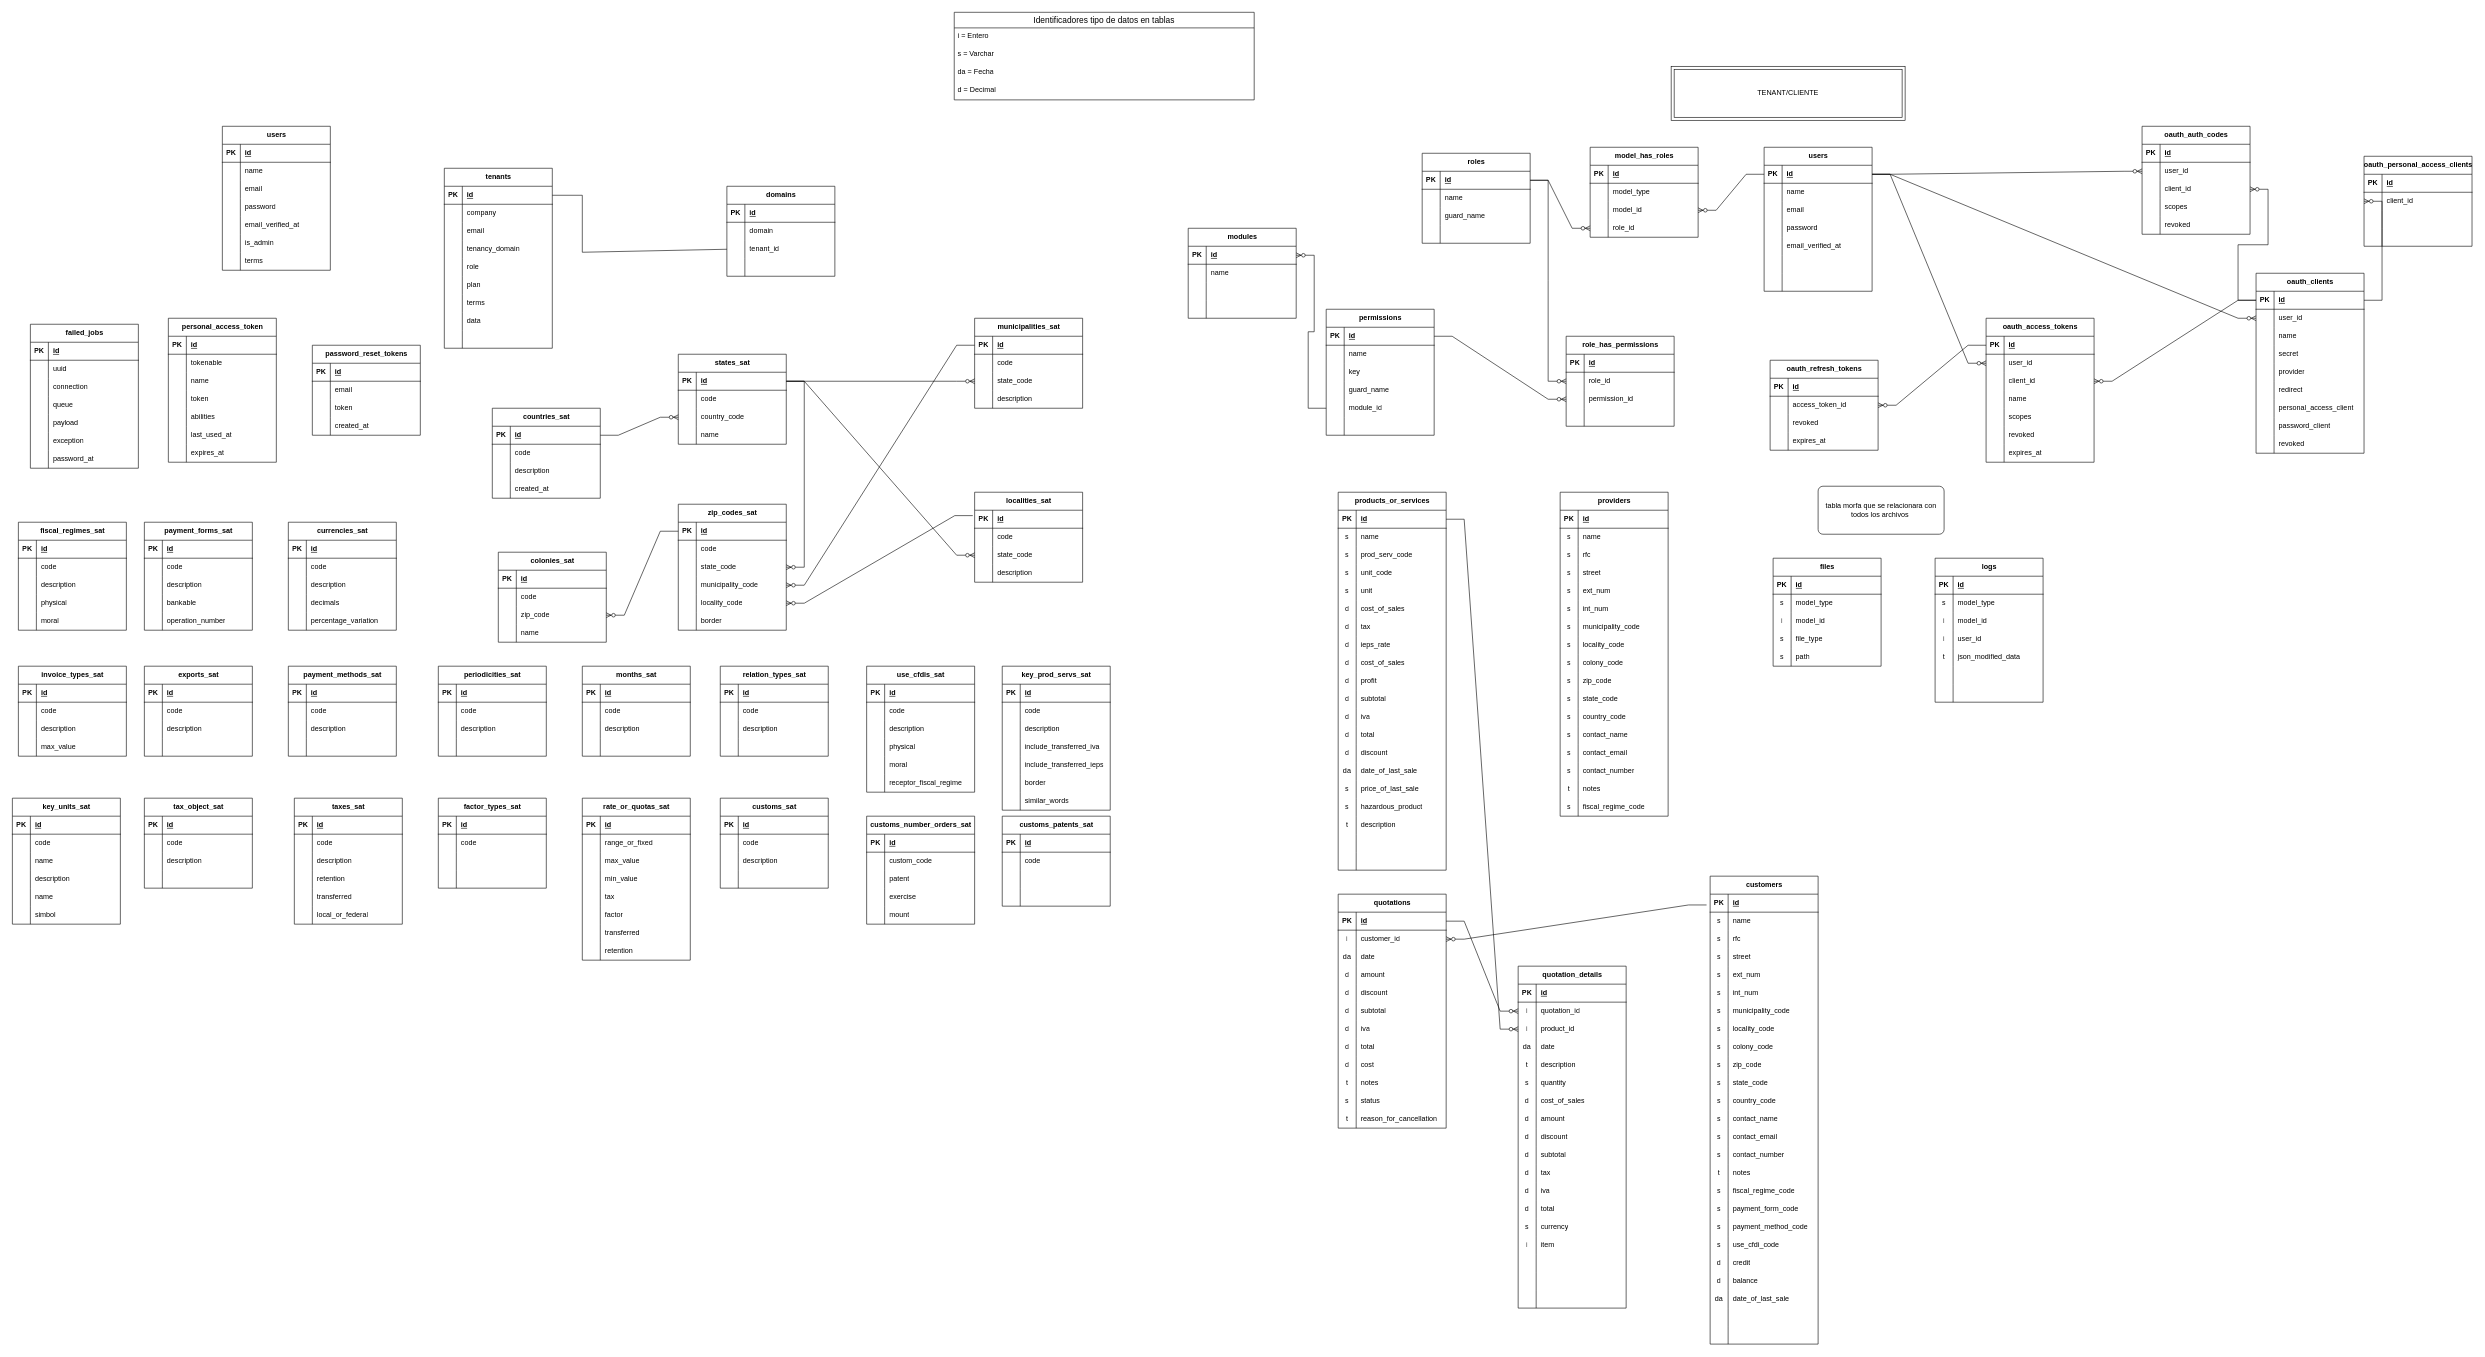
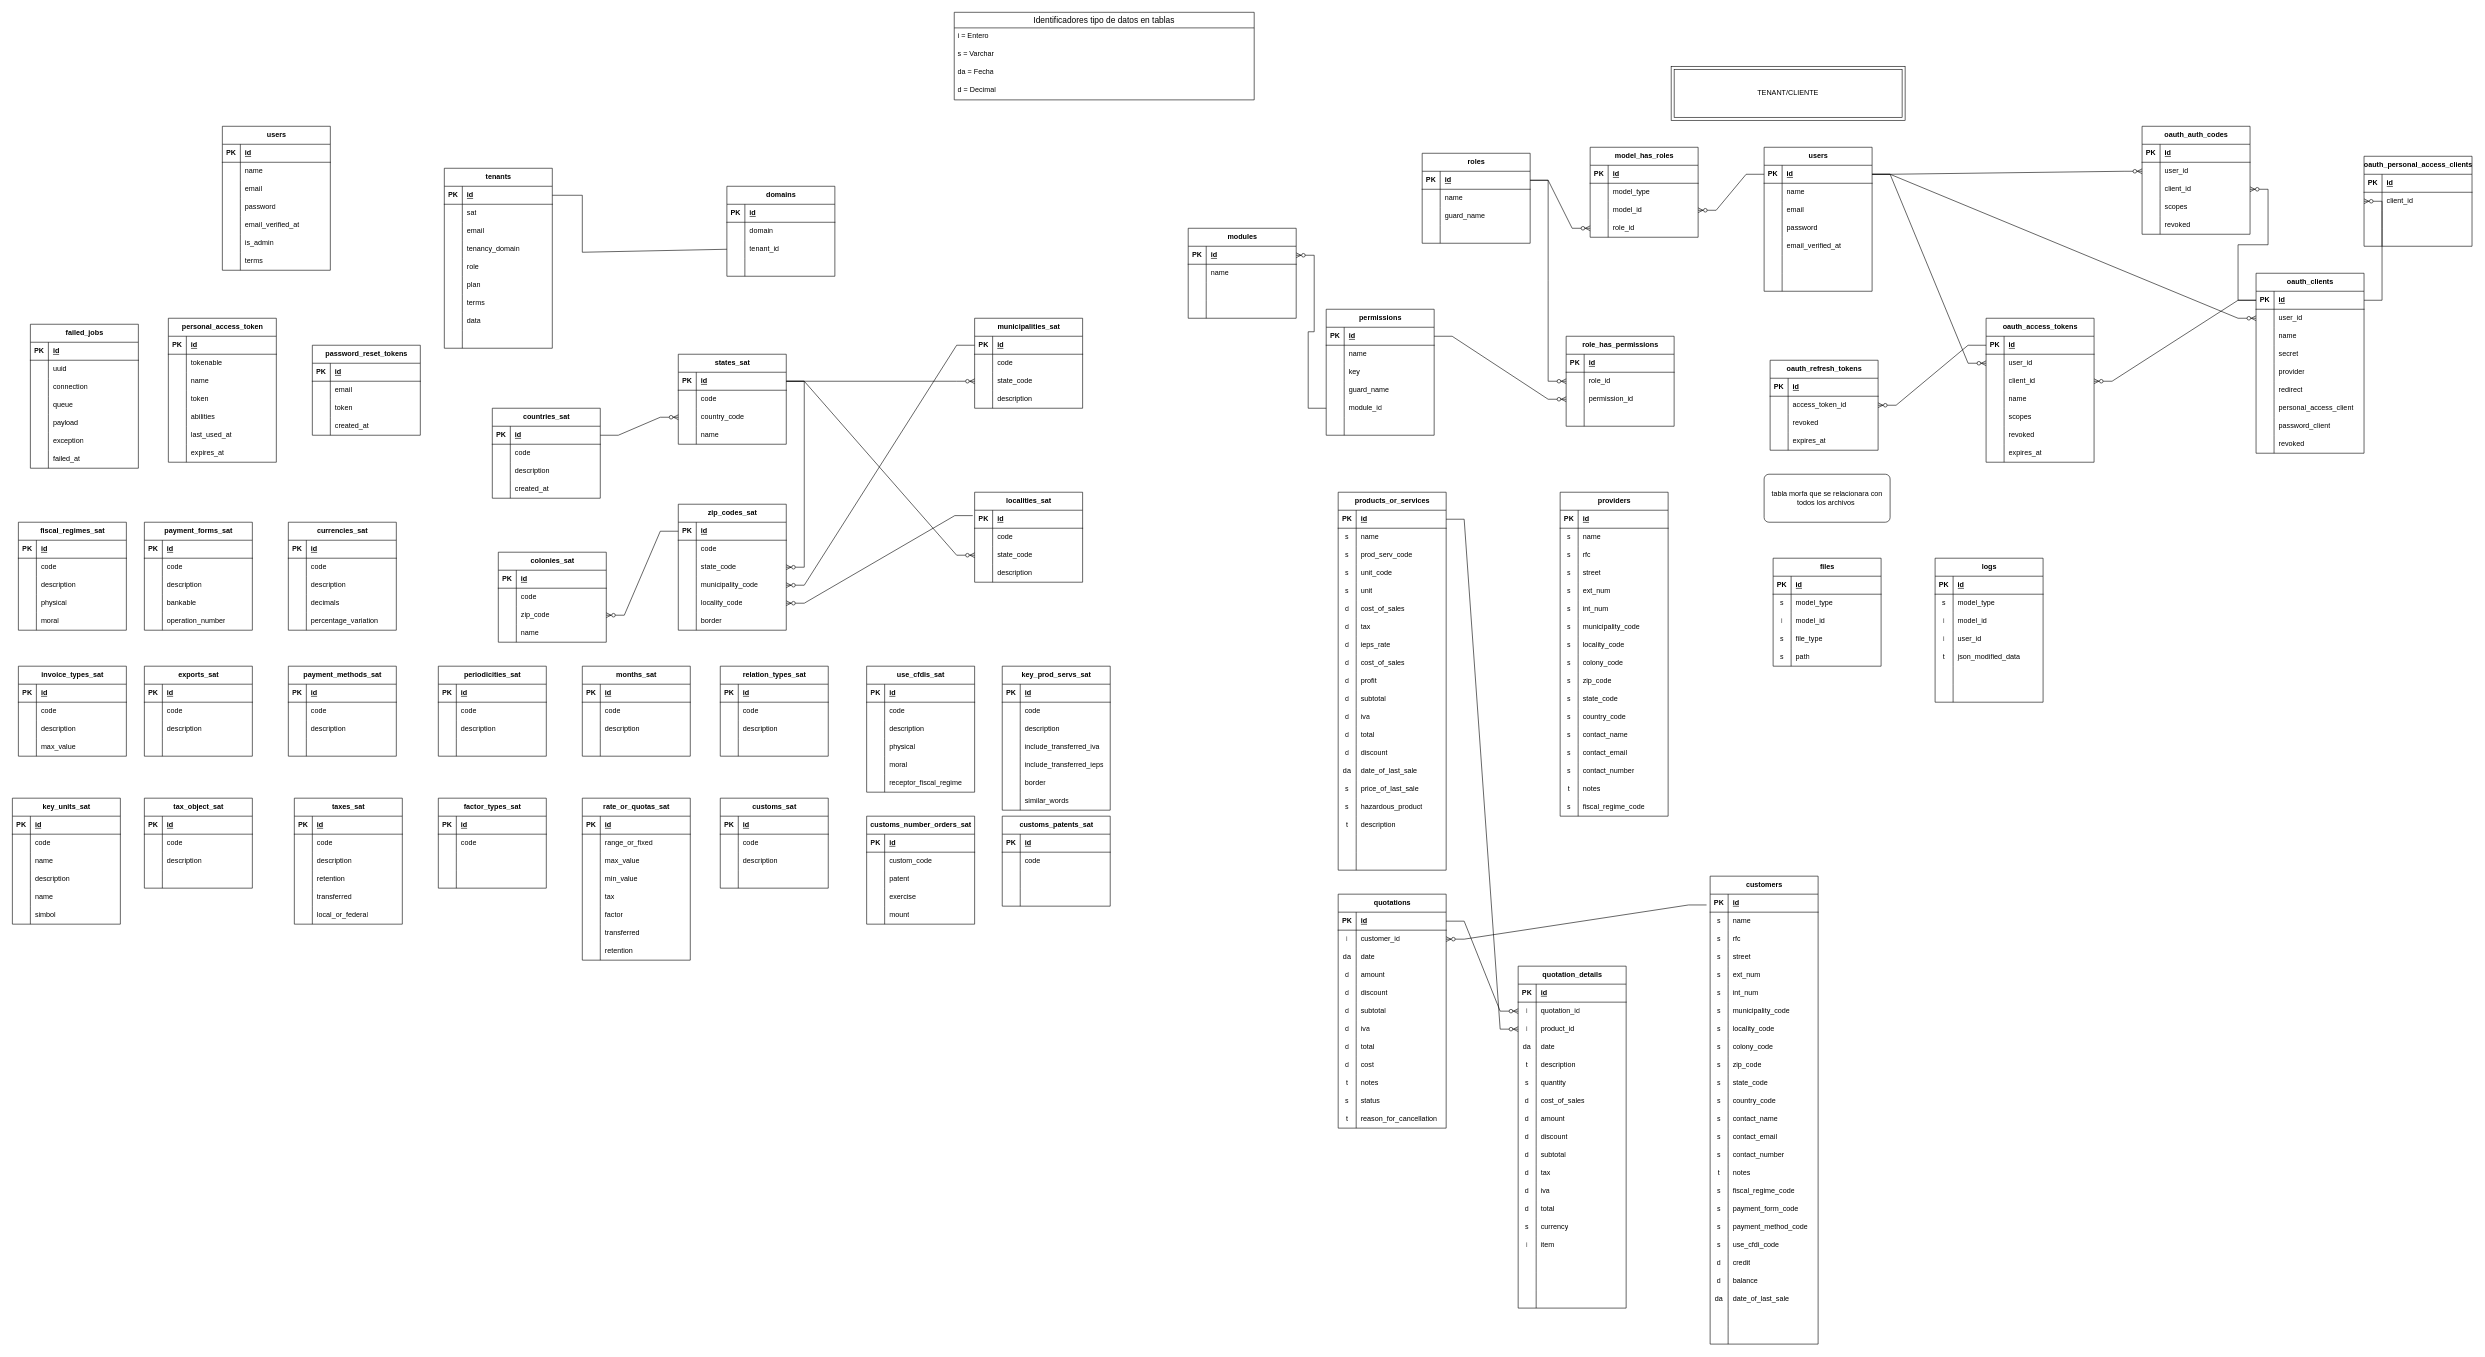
- <mxCell id="100" value="company" style="shape=partialRectangle;connectable=0;fillColor=none;top=0;left=0;bottom=0;right=0;align=left;spacingLeft=6;overflow=hidden;whiteSpace=wrap;html=1;" parent="98" vertex="1"><mxGeometry x="30" width="150" height="30" as="geometry"><mxRectangle width="150" height="30" as="alternateBounds" /></mxGeometry></mxCell>
+ <mxCell id="100" value="sat" style="shape=partialRectangle;connectable=0;fillColor=none;top=0;left=0;bottom=0;right=0;align=left;spacingLeft=6;overflow=hidden;whiteSpace=wrap;html=1;" parent="98" vertex="1"><mxGeometry x="30" width="150" height="30" as="geometry"><mxRectangle width="150" height="30" as="alternateBounds" /></mxGeometry></mxCell>
- <mxCell id="58" value="password_at" style="shape=partialRectangle;connectable=0;fillColor=none;top=0;left=0;bottom=0;right=0;align=left;spacingLeft=6;overflow=hidden;whiteSpace=wrap;html=1;" parent="56" vertex="1"><mxGeometry x="30" width="150" height="30" as="geometry"><mxRectangle width="150" height="30" as="alternateBounds" /></mxGeometry></mxCell>
+ <mxCell id="58" value="failed_at" style="shape=partialRectangle;connectable=0;fillColor=none;top=0;left=0;bottom=0;right=0;align=left;spacingLeft=6;overflow=hidden;whiteSpace=wrap;html=1;" parent="56" vertex="1"><mxGeometry x="30" width="150" height="30" as="geometry"><mxRectangle width="150" height="30" as="alternateBounds" /></mxGeometry></mxCell>
- <mxCell id="839" value="tabla morfa que se relacionara con todos los archivos&amp;nbsp;" style="rounded=1;arcSize=10;whiteSpace=wrap;html=1;align=center;" vertex="1" parent="1"><mxGeometry x="3030" y="810" width="210" height="80" as="geometry" /></mxCell>
+ <mxCell id="839" value="tabla morfa que se relacionara con todos los archivos&amp;nbsp;" style="rounded=1;arcSize=10;whiteSpace=wrap;html=1;align=center;" vertex="1" parent="1"><mxGeometry x="2940" y="790" width="210" height="80" as="geometry" /></mxCell>
